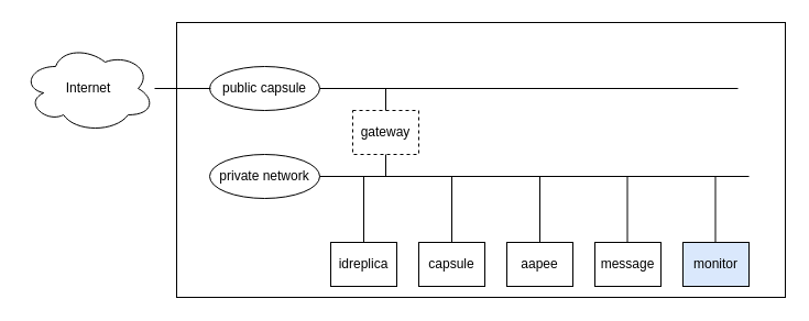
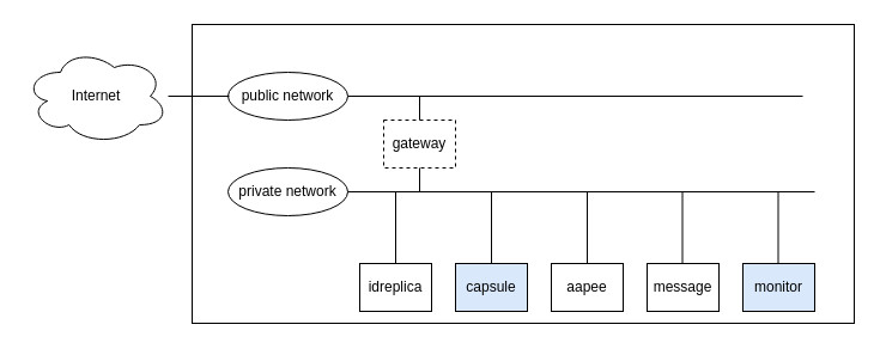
- <mxCell id="7" value="public capsule" style="ellipse;whiteSpace=wrap;html=1;" parent="1" vertex="1"><mxGeometry x="190" y="60" width="100" height="40" as="geometry" /></mxCell>
+ <mxCell id="7" value="public network" style="ellipse;whiteSpace=wrap;html=1;" parent="1" vertex="1"><mxGeometry x="190" y="60" width="100" height="40" as="geometry" /></mxCell>
- <mxCell id="14" value="capsule" style="rounded=0;whiteSpace=wrap;html=1;" parent="1" vertex="1"><mxGeometry x="380" y="220" width="60" height="40" as="geometry" /></mxCell>
+ <mxCell id="14" value="capsule" style="rounded=0;whiteSpace=wrap;html=1;fillColor=#dae8fc;" parent="1" vertex="1"><mxGeometry x="380" y="220" width="60" height="40" as="geometry" /></mxCell>
